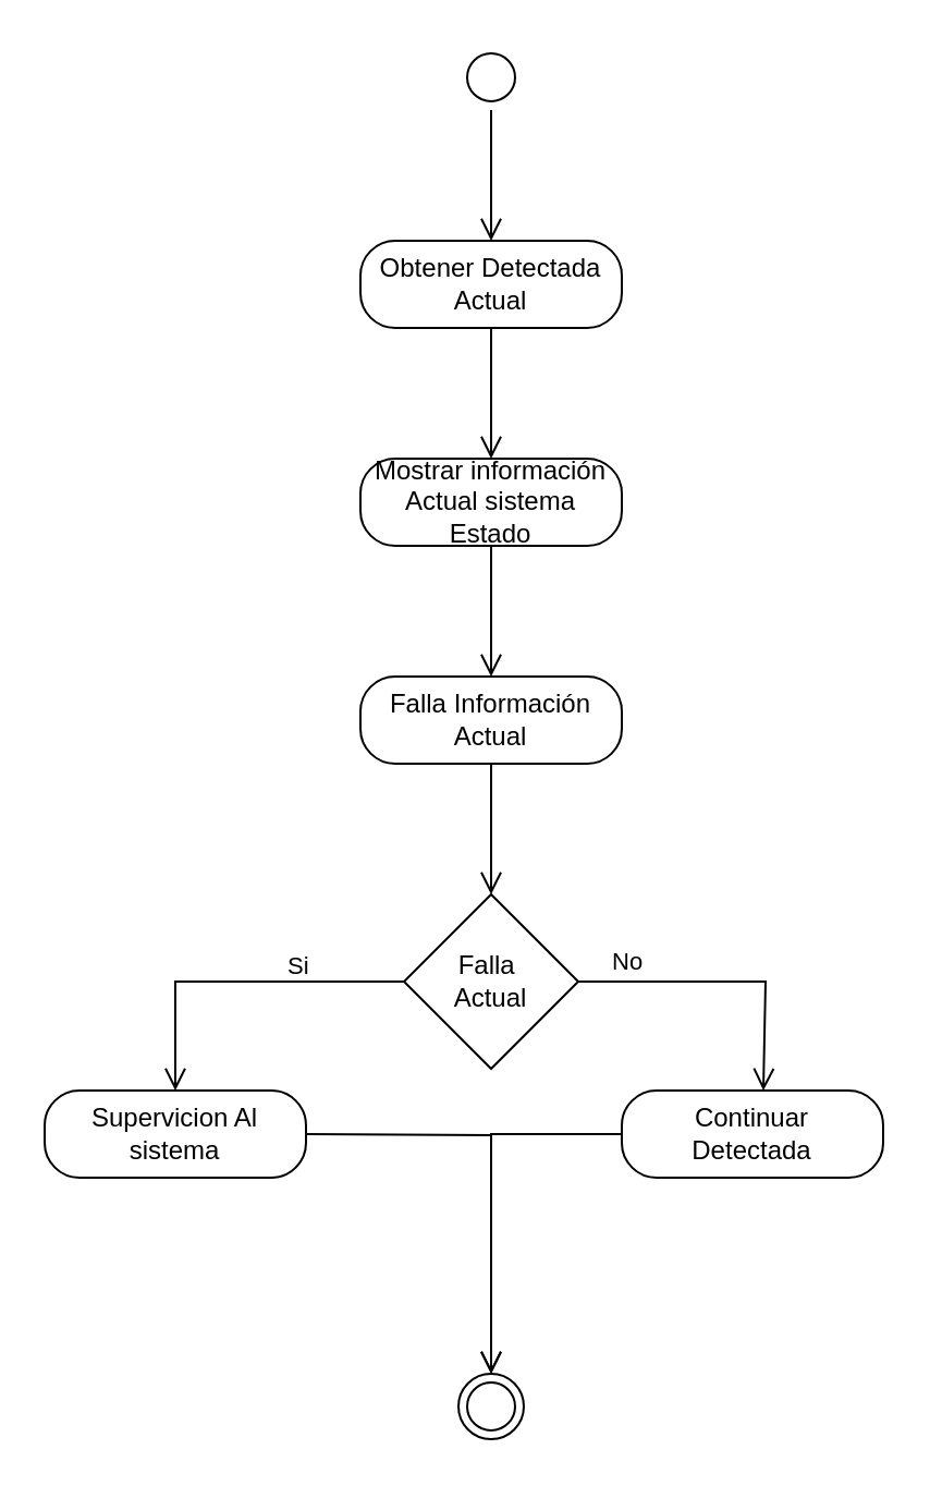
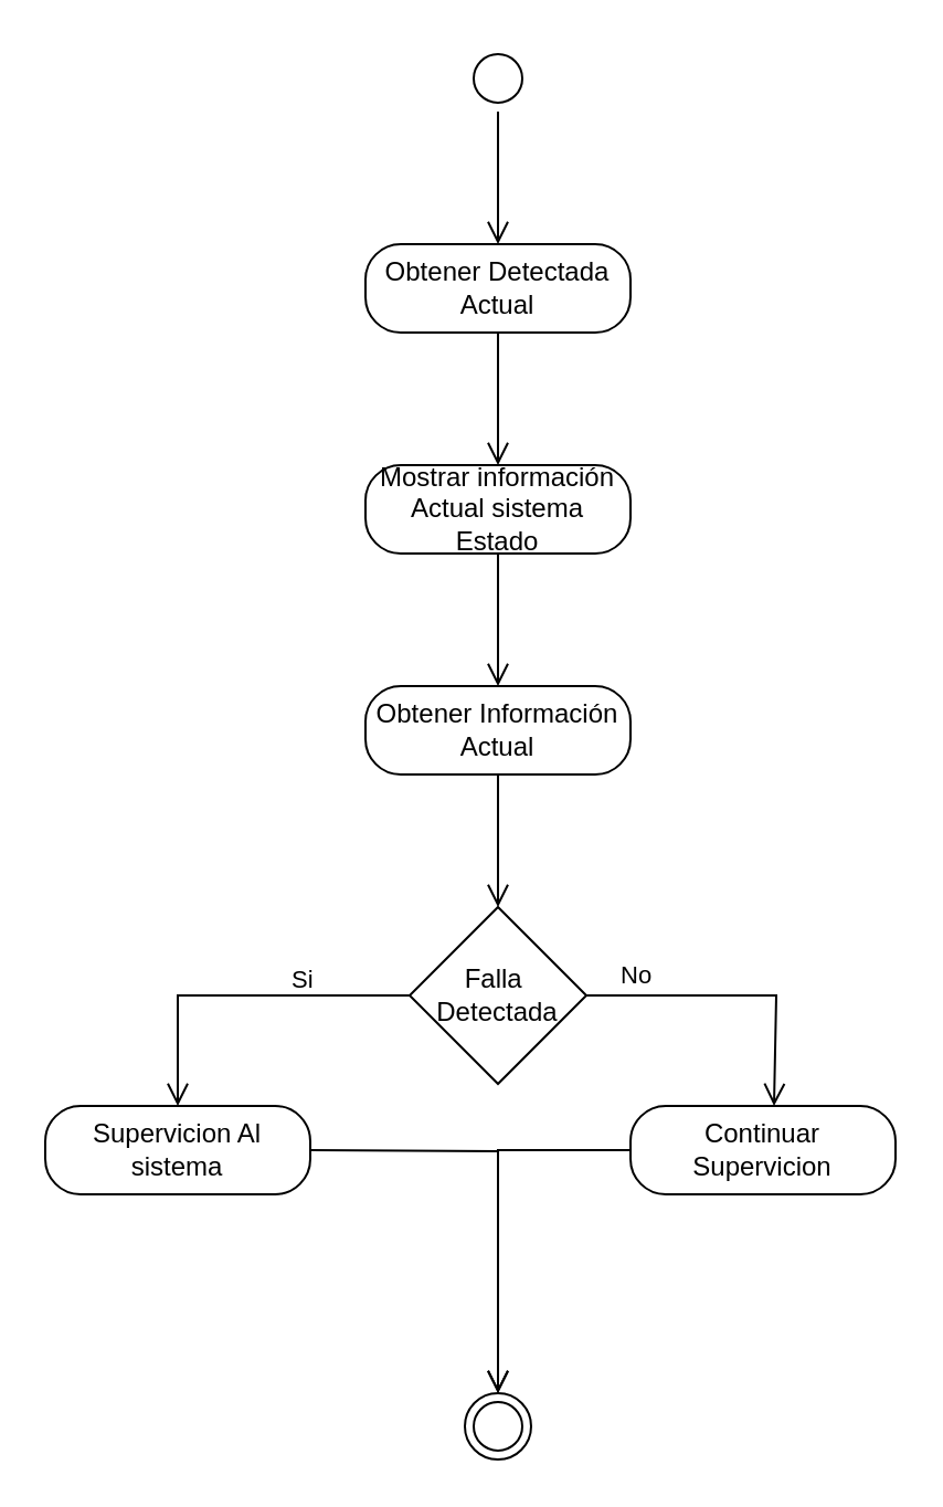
- <mxCell id="8" value="Falla Información&lt;div&gt;Actual&lt;/div&gt;" style="rounded=1;whiteSpace=wrap;html=1;arcSize=40;" vertex="1" parent="1"><mxGeometry x="165" y="310" width="120" height="40" as="geometry" /></mxCell>
+ <mxCell id="8" value="Obtener Información&lt;div&gt;Actual&lt;/div&gt;" style="rounded=1;whiteSpace=wrap;html=1;arcSize=40;" vertex="1" parent="1"><mxGeometry x="165" y="310" width="120" height="40" as="geometry" /></mxCell>
- <mxCell id="10" value="Falla&amp;nbsp;&lt;div&gt;Actual&lt;/div&gt;" style="rhombus;whiteSpace=wrap;html=1;" vertex="1" parent="1"><mxGeometry x="185" y="410" width="80" height="80" as="geometry" /></mxCell>
+ <mxCell id="10" value="Falla&amp;nbsp;&lt;div&gt;Detectada&lt;/div&gt;" style="rhombus;whiteSpace=wrap;html=1;" vertex="1" parent="1"><mxGeometry x="185" y="410" width="80" height="80" as="geometry" /></mxCell>
- <mxCell id="15" value="Continuar&lt;div&gt;Detectada&lt;/div&gt;" style="rounded=1;whiteSpace=wrap;html=1;arcSize=40;" vertex="1" parent="1"><mxGeometry x="285" y="500" width="120" height="40" as="geometry" /></mxCell>
+ <mxCell id="15" value="Continuar&lt;div&gt;Supervicion&lt;/div&gt;" style="rounded=1;whiteSpace=wrap;html=1;arcSize=40;" vertex="1" parent="1"><mxGeometry x="285" y="500" width="120" height="40" as="geometry" /></mxCell>
